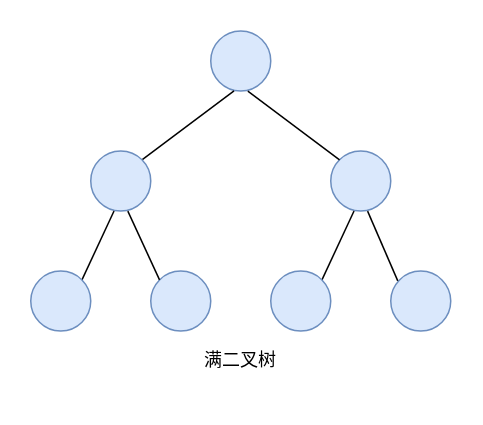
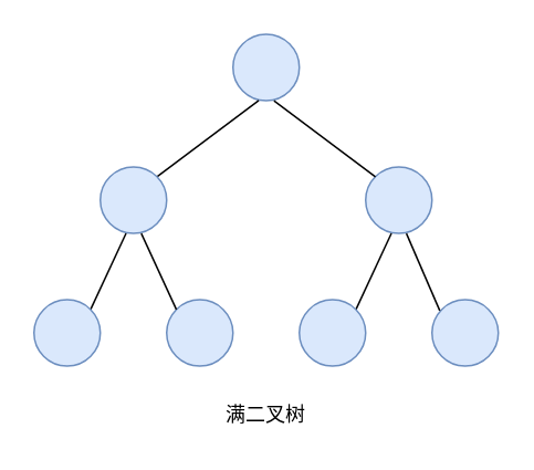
- <mxCell id="13" value="满二叉树" style="text;html=1;strokeColor=none;fillColor=none;align=center;verticalAlign=middle;whiteSpace=wrap;rounded=0;" parent="1" vertex="1"><mxGeometry x="100" y="220.08" width="120" height="40" as="geometry" /></mxCell>
+ <mxCell id="13" value="满二叉树" style="text;html=1;strokeColor=none;fillColor=none;align=center;verticalAlign=middle;whiteSpace=wrap;rounded=0;" parent="1" vertex="1"><mxGeometry x="100" y="230.08" width="120" height="40" as="geometry" /></mxCell>
